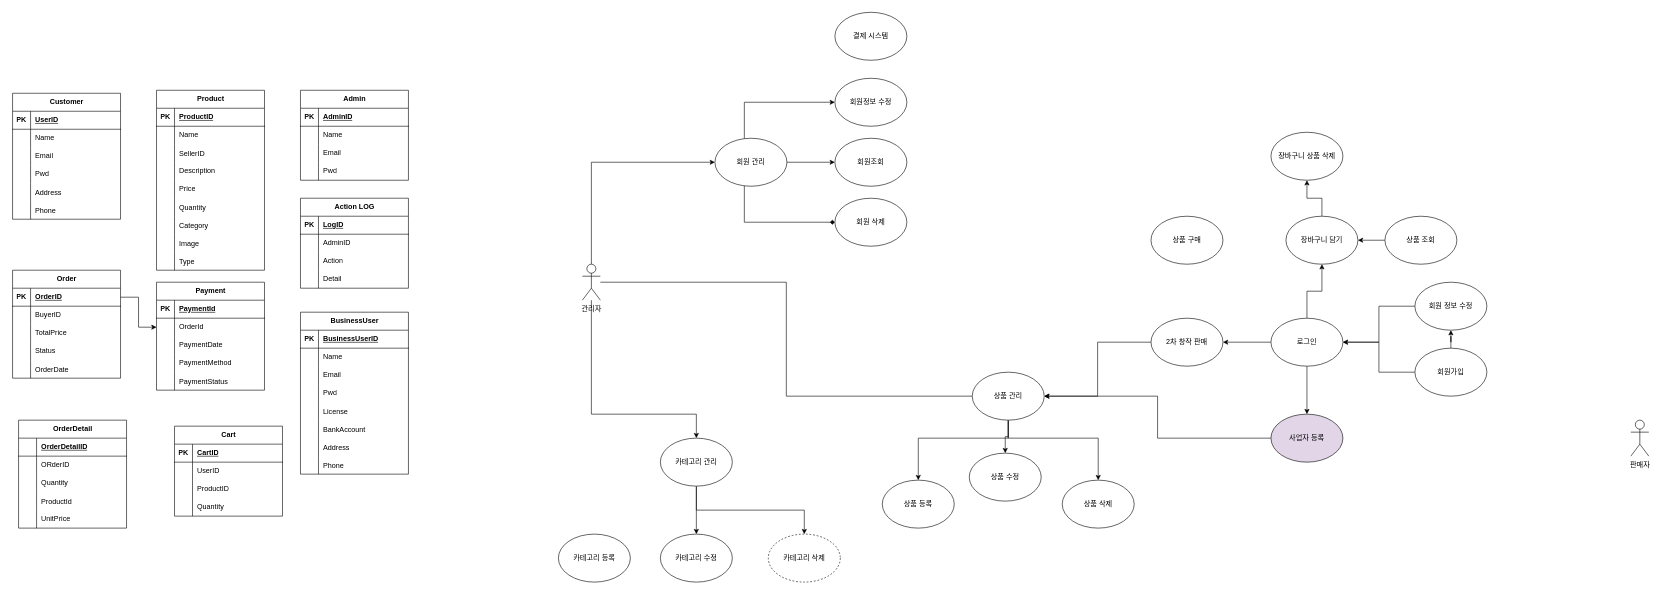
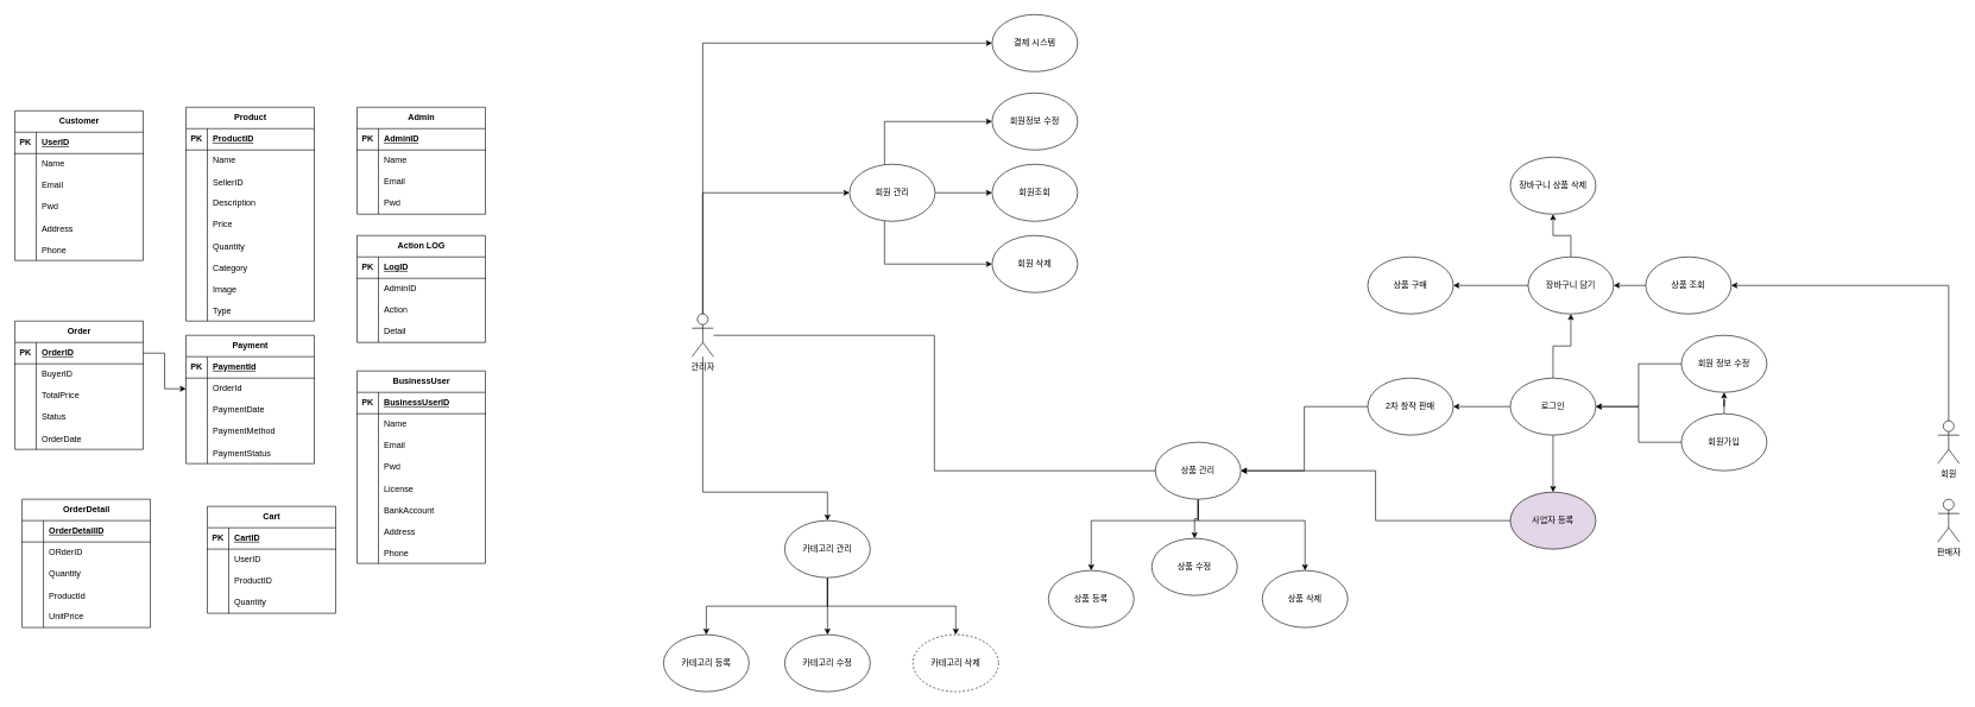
+ <mxCell id="164" style="edgeStyle=orthogonalEdgeStyle;rounded=0;orthogonalLoop=1;jettySize=auto;html=1;entryX=0;entryY=0.5;entryDx=0;entryDy=0;" edge="1" parent="1" source="165" target="194"><mxGeometry relative="1" as="geometry"><mxPoint x="985" y="40" as="targetPoint" /><Array as="points"><mxPoint x="985" y="60" /></Array></mxGeometry></mxCell>
- <mxCell id="186" style="edgeStyle=orthogonalEdgeStyle;rounded=0;orthogonalLoop=1;jettySize=auto;html=1;entryX=0;entryY=0.5;entryDx=0;entryDy=0;endArrow=diamond;" edge="1" parent="1" source="188" target="191"><mxGeometry relative="1" as="geometry"><Array as="points"><mxPoint x="1240" y="370" /></Array></mxGeometry></mxCell>
+ <mxCell id="186" style="edgeStyle=orthogonalEdgeStyle;rounded=0;orthogonalLoop=1;jettySize=auto;html=1;entryX=0;entryY=0.5;entryDx=0;entryDy=0;" edge="1" parent="1" source="188" target="191"><mxGeometry relative="1" as="geometry"><Array as="points"><mxPoint x="1240" y="370" /></Array></mxGeometry></mxCell>
+ <mxCell id="198" value="" style="edgeStyle=orthogonalEdgeStyle;rounded=0;orthogonalLoop=1;jettySize=auto;html=1;" edge="1" parent="1" source="199" target="208"><mxGeometry relative="1" as="geometry" /></mxCell>
+ <mxCell id="180" style="edgeStyle=orthogonalEdgeStyle;rounded=0;orthogonalLoop=1;jettySize=auto;html=1;entryX=1;entryY=0.5;entryDx=0;entryDy=0;" edge="1" parent="1" source="181" target="193"><mxGeometry relative="1" as="geometry"><Array as="points"><mxPoint x="2733" y="400" /></Array></mxGeometry></mxCell>
+ <mxCell id="181" value="회원" style="shape=umlActor;verticalLabelPosition=bottom;verticalAlign=top;html=1;outlineConnect=0;" vertex="1" parent="1"><mxGeometry x="2718" y="590" width="30" height="60" as="geometry" /></mxCell>
+ <mxCell id="175" value="" style="edgeStyle=orthogonalEdgeStyle;rounded=0;orthogonalLoop=1;jettySize=auto;html=1;" edge="1" parent="1" source="176" target="179"><mxGeometry relative="1" as="geometry"><Array as="points"><mxPoint x="1160" y="850" /><mxPoint x="990" y="850" /></Array></mxGeometry></mxCell>
